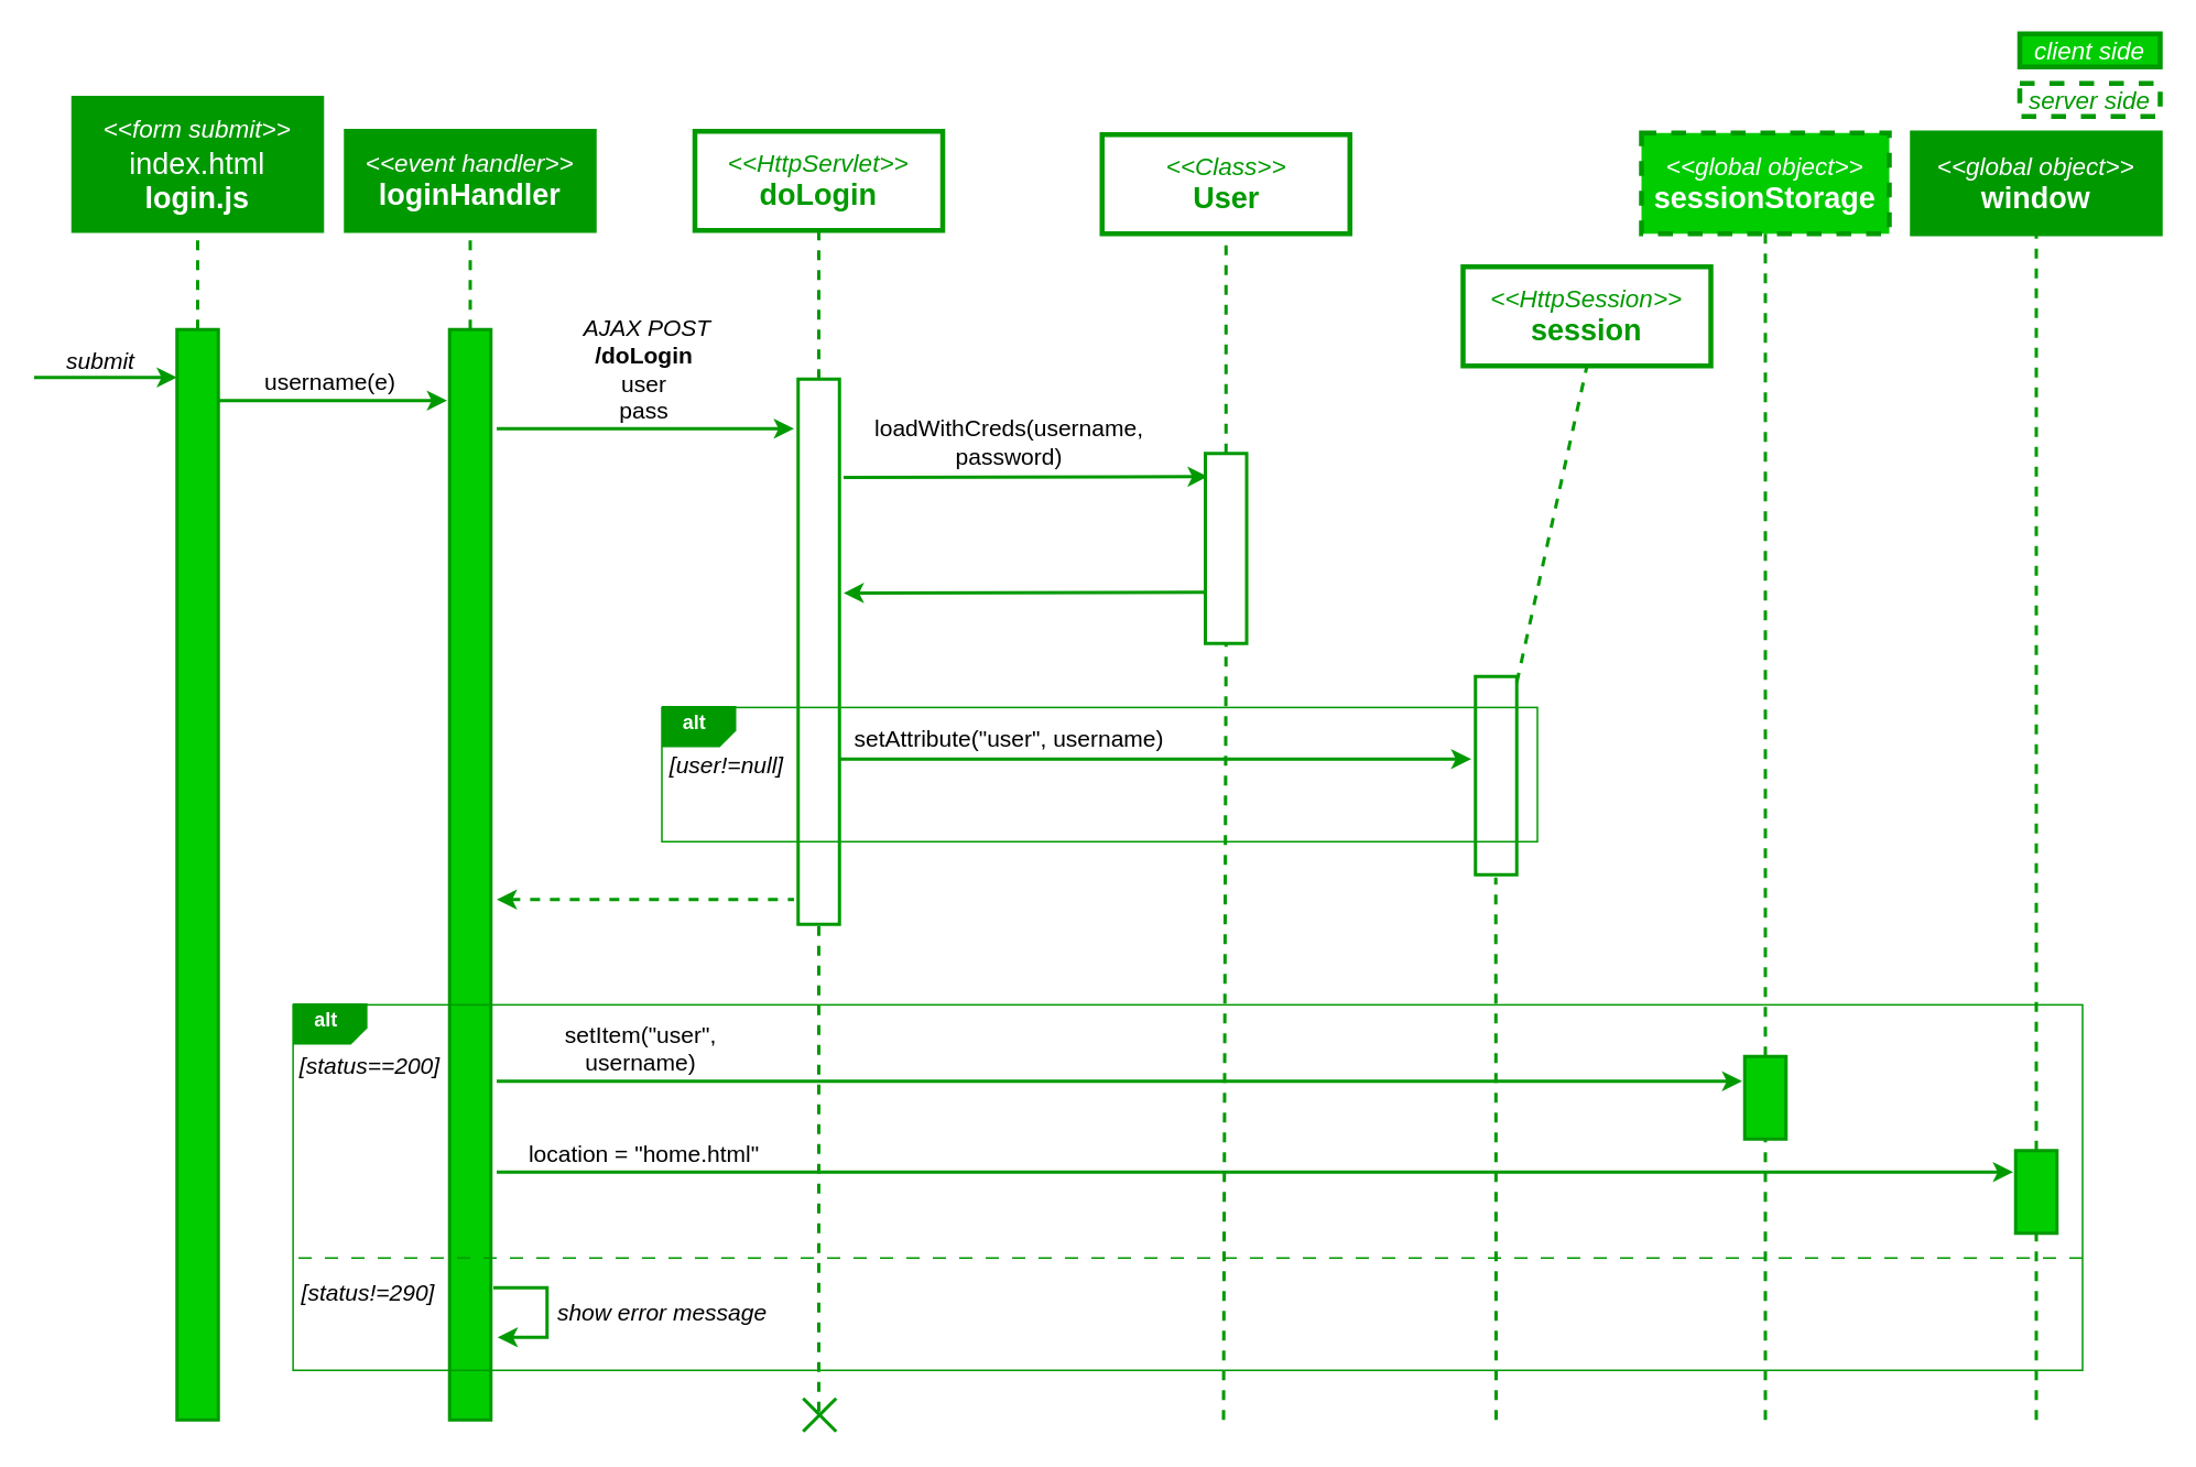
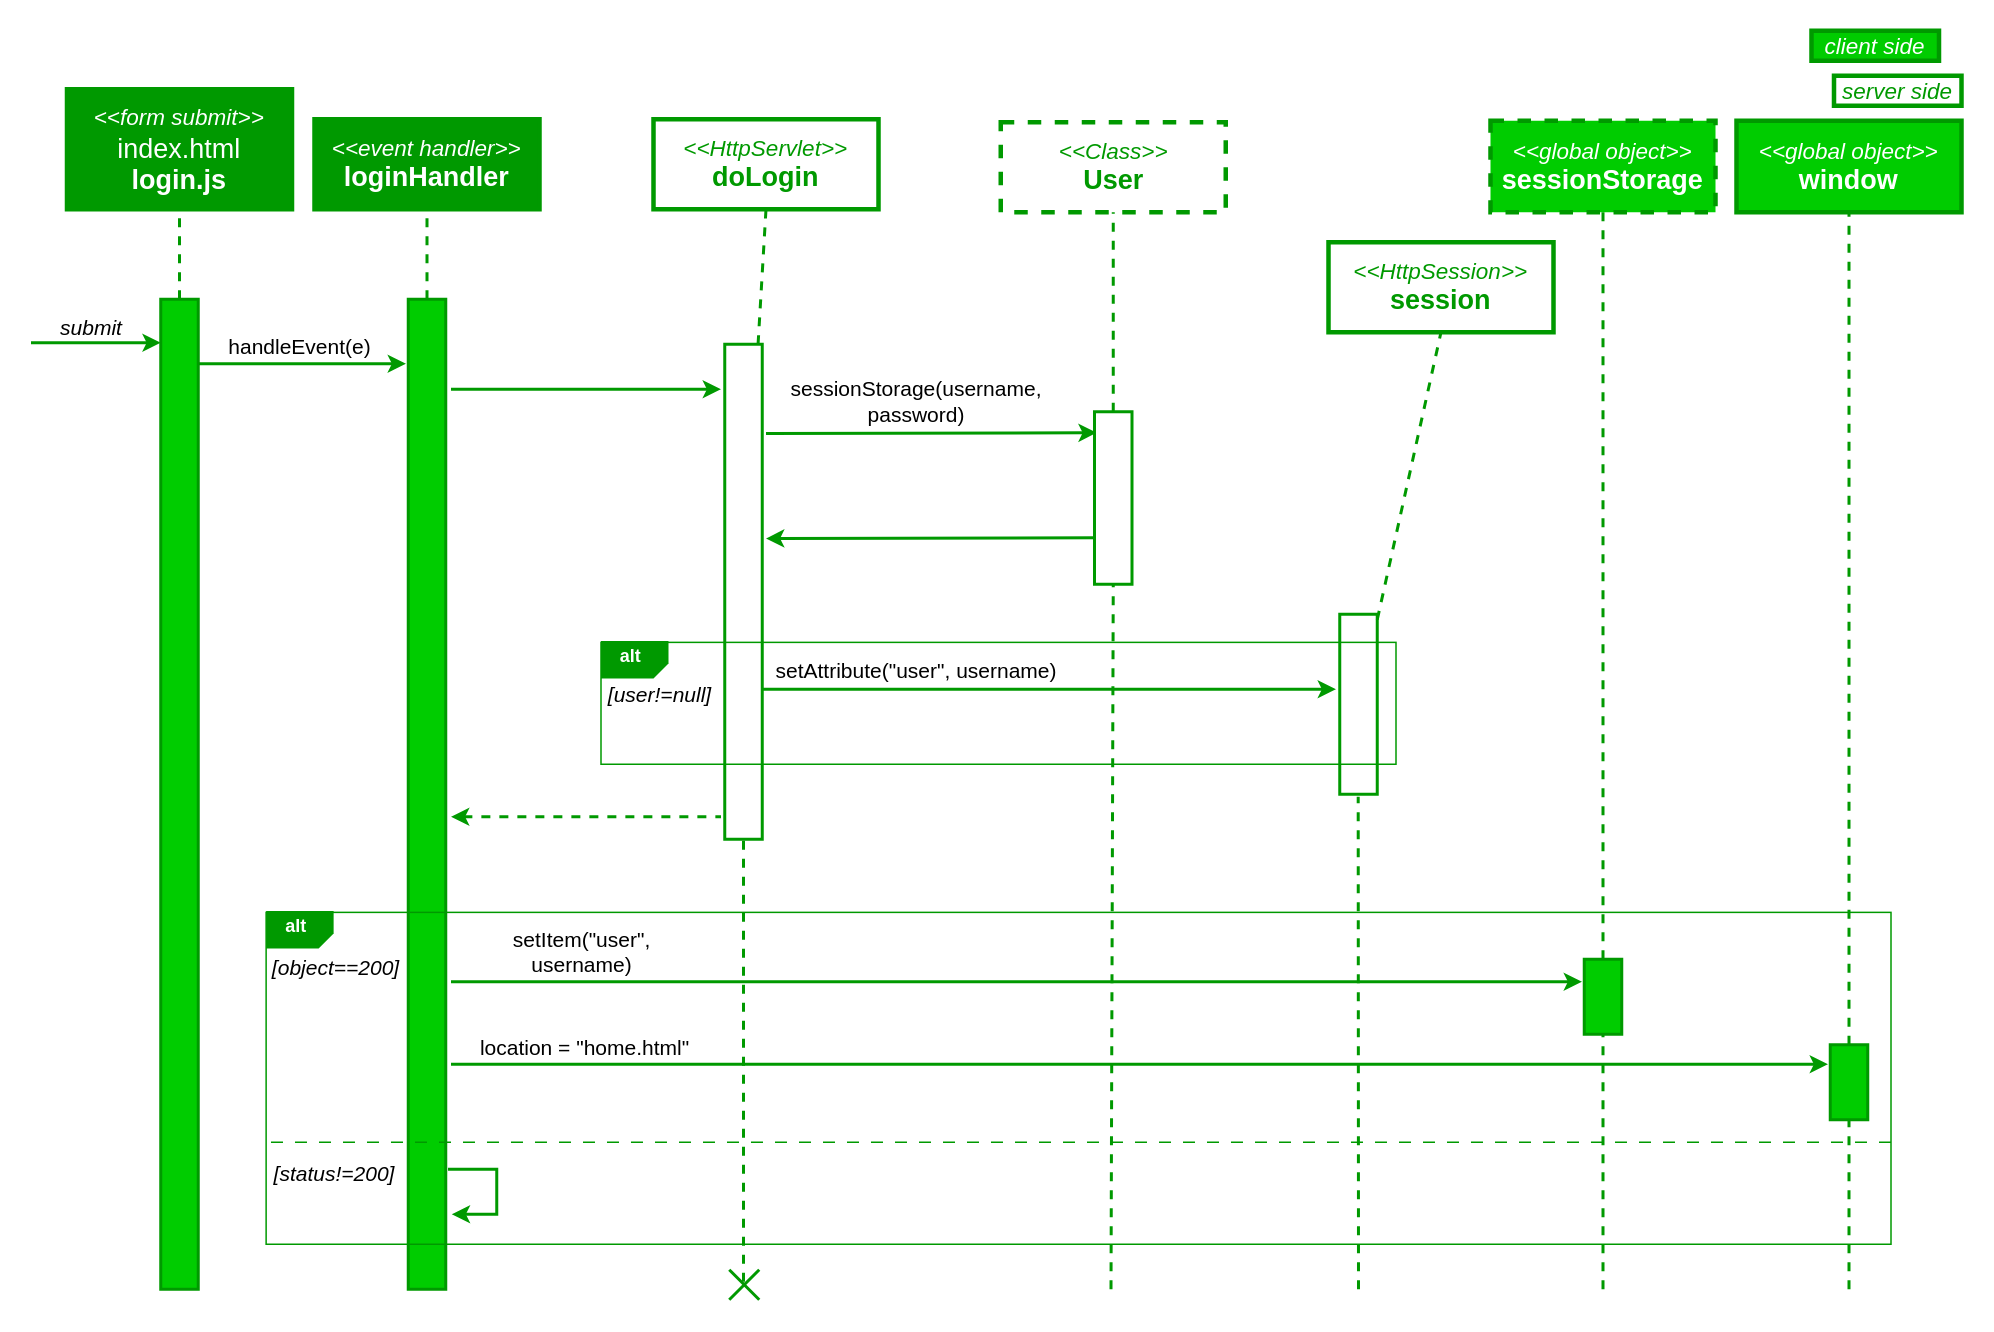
- <mxCell id="30" value="&lt;font color=&quot;#ffffff&quot;&gt;&lt;span style=&quot;font-size: 15px;&quot;&gt;&lt;i&gt;client side&lt;/i&gt;&lt;/span&gt;&lt;/font&gt;" style="rounded=0;whiteSpace=wrap;html=1;strokeWidth=3;fillColor=#00CC00;strokeColor=#009900;" parent="1" vertex="1"><mxGeometry x="1222" y="20" width="85" height="20" as="geometry" /></mxCell>
+ <mxCell id="30" value="&lt;font color=&quot;#ffffff&quot;&gt;&lt;span style=&quot;font-size: 15px;&quot;&gt;&lt;i&gt;client side&lt;/i&gt;&lt;/span&gt;&lt;/font&gt;" style="rounded=0;whiteSpace=wrap;html=1;strokeWidth=3;fillColor=#00CC00;strokeColor=#009900;" parent="1" vertex="1"><mxGeometry x="1207" y="20" width="85" height="20" as="geometry" /></mxCell>
- <mxCell id="29" value="&lt;font color=&quot;#009900&quot; style=&quot;&quot;&gt;&lt;span style=&quot;font-size: 15px;&quot;&gt;&lt;i&gt;server side&lt;/i&gt;&lt;/span&gt;&lt;br&gt;&lt;/font&gt;" style="rounded=0;whiteSpace=wrap;html=1;strokeWidth=3;fillColor=default;strokeColor=#009900;dashed=1;" parent="1" vertex="1"><mxGeometry x="1222" y="50" width="85" height="20" as="geometry" /></mxCell>
+ <mxCell id="29" value="&lt;font color=&quot;#009900&quot; style=&quot;&quot;&gt;&lt;span style=&quot;font-size: 15px;&quot;&gt;&lt;i&gt;server side&lt;/i&gt;&lt;/span&gt;&lt;br&gt;&lt;/font&gt;" style="rounded=0;whiteSpace=wrap;html=1;strokeWidth=3;fillColor=default;strokeColor=#009900;" parent="1" vertex="1"><mxGeometry x="1222" y="50" width="85" height="20" as="geometry" /></mxCell>
- <mxCell id="8" value="&lt;i style=&quot;border-color: var(--border-color); color: rgb(0, 153, 0);&quot;&gt;&lt;font style=&quot;border-color: var(--border-color); font-size: 15px;&quot;&gt;&amp;lt;&amp;lt;HttpServlet&amp;gt;&amp;gt;&lt;/font&gt;&lt;/i&gt;&lt;font color=&quot;#009900&quot; style=&quot;&quot;&gt;&lt;b style=&quot;&quot;&gt;&lt;br&gt;&lt;font style=&quot;font-size: 18px;&quot;&gt;doLogin&lt;/font&gt;&lt;br&gt;&lt;/b&gt;&lt;/font&gt;" style="rounded=0;whiteSpace=wrap;html=1;strokeWidth=3;fillColor=default;strokeColor=#009900;" parent="1" vertex="1"><mxGeometry x="420" y="79" width="150" height="60" as="geometry" /></mxCell>
+ <mxCell id="8" value="&lt;i style=&quot;border-color: var(--border-color); color: rgb(0, 153, 0);&quot;&gt;&lt;font style=&quot;border-color: var(--border-color); font-size: 15px;&quot;&gt;&amp;lt;&amp;lt;HttpServlet&amp;gt;&amp;gt;&lt;/font&gt;&lt;/i&gt;&lt;font color=&quot;#009900&quot; style=&quot;&quot;&gt;&lt;b style=&quot;&quot;&gt;&lt;br&gt;&lt;font style=&quot;font-size: 18px;&quot;&gt;doLogin&lt;/font&gt;&lt;br&gt;&lt;/b&gt;&lt;/font&gt;" style="rounded=0;whiteSpace=wrap;html=1;strokeWidth=3;fillColor=default;strokeColor=#009900;" parent="1" vertex="1"><mxGeometry x="435" y="79" width="150" height="60" as="geometry" /></mxCell>
- <mxCell id="9" value="&lt;font color=&quot;#009900&quot; style=&quot;&quot;&gt;&lt;i style=&quot;&quot;&gt;&lt;font style=&quot;font-size: 15px;&quot;&gt;&amp;lt;&amp;lt;Class&amp;gt;&amp;gt;&lt;/font&gt;&lt;/i&gt;&lt;br&gt;&lt;span style=&quot;font-size: 18px;&quot;&gt;&lt;b&gt;User&lt;/b&gt;&lt;/span&gt;&lt;br&gt;&lt;/font&gt;" style="rounded=0;whiteSpace=wrap;html=1;strokeWidth=3;fillColor=default;strokeColor=#009900;" parent="1" vertex="1"><mxGeometry x="666.5" y="81" width="150" height="60" as="geometry" /></mxCell>
+ <mxCell id="9" value="&lt;font color=&quot;#009900&quot; style=&quot;&quot;&gt;&lt;i style=&quot;&quot;&gt;&lt;font style=&quot;font-size: 15px;&quot;&gt;&amp;lt;&amp;lt;Class&amp;gt;&amp;gt;&lt;/font&gt;&lt;/i&gt;&lt;br&gt;&lt;span style=&quot;font-size: 18px;&quot;&gt;&lt;b&gt;User&lt;/b&gt;&lt;/span&gt;&lt;br&gt;&lt;/font&gt;" style="rounded=0;whiteSpace=wrap;html=1;strokeWidth=3;fillColor=default;strokeColor=#009900;dashed=1;" parent="1" vertex="1"><mxGeometry x="666.5" y="81" width="150" height="60" as="geometry" /></mxCell>
- <mxCell id="52" value="&lt;i style=&quot;border-color: var(--border-color);&quot;&gt;&lt;font color=&quot;#ffffff&quot; style=&quot;border-color: var(--border-color); font-size: 15px;&quot;&gt;&amp;lt;&amp;lt;global object&amp;gt;&amp;gt;&lt;br&gt;&lt;/font&gt;&lt;/i&gt;&lt;span style=&quot;font-size: 18px;&quot;&gt;&lt;font color=&quot;#ffffff&quot;&gt;&lt;b&gt;window&lt;/b&gt;&lt;/font&gt;&lt;br&gt;&lt;/span&gt;" style="rounded=0;whiteSpace=wrap;html=1;strokeWidth=3;fillColor=#009900;strokeColor=#009900;" parent="1" vertex="1"><mxGeometry x="1157" y="80" width="150" height="61" as="geometry" /></mxCell>
+ <mxCell id="52" value="&lt;i style=&quot;border-color: var(--border-color);&quot;&gt;&lt;font color=&quot;#ffffff&quot; style=&quot;border-color: var(--border-color); font-size: 15px;&quot;&gt;&amp;lt;&amp;lt;global object&amp;gt;&amp;gt;&lt;br&gt;&lt;/font&gt;&lt;/i&gt;&lt;span style=&quot;font-size: 18px;&quot;&gt;&lt;font color=&quot;#ffffff&quot;&gt;&lt;b&gt;window&lt;/b&gt;&lt;/font&gt;&lt;br&gt;&lt;/span&gt;" style="rounded=0;whiteSpace=wrap;html=1;strokeWidth=3;fillColor=#00CC00;strokeColor=#009900;" parent="1" vertex="1"><mxGeometry x="1157" y="80" width="150" height="61" as="geometry" /></mxCell>
- <mxCell id="17" value="&lt;font style=&quot;font-size: 14px;&quot;&gt;&lt;i&gt;&amp;nbsp;AJAX POST&lt;/i&gt;&lt;br&gt;&lt;b&gt;/doLogin&lt;br&gt;&lt;/b&gt;user&lt;br&gt;pass&lt;br&gt;&lt;/font&gt;" style="text;html=1;align=center;verticalAlign=middle;resizable=0;points=[];autosize=1;strokeColor=none;fillColor=none;" parent="1" vertex="1"><mxGeometry x="338.5" y="183" width="100" height="80" as="geometry" /></mxCell>
- <mxCell id="28" value="&lt;span style=&quot;font-size: 14px;&quot;&gt;username(e)&lt;/span&gt;" style="text;html=1;align=center;verticalAlign=middle;resizable=0;points=[];autosize=1;strokeColor=none;fillColor=none;" parent="1" vertex="1"><mxGeometry x="139" y="216" width="120" height="30" as="geometry" /></mxCell>
+ <mxCell id="28" value="&lt;span style=&quot;font-size: 14px;&quot;&gt;handleEvent(e)&lt;/span&gt;" style="text;html=1;align=center;verticalAlign=middle;resizable=0;points=[];autosize=1;strokeColor=none;fillColor=none;" parent="1" vertex="1"><mxGeometry x="139" y="216" width="120" height="30" as="geometry" /></mxCell>
- <mxCell id="46" value="&lt;font style=&quot;font-size: 14px;&quot;&gt;loadWithCreds(username,&lt;br&gt;password)&lt;/font&gt;" style="text;html=1;align=center;verticalAlign=middle;resizable=0;points=[];autosize=1;strokeColor=none;fillColor=none;" parent="1" vertex="1"><mxGeometry x="515" y="241.5" width="190" height="50" as="geometry" /></mxCell>
+ <mxCell id="46" value="&lt;font style=&quot;font-size: 14px;&quot;&gt;sessionStorage(username,&lt;br&gt;password)&lt;/font&gt;" style="text;html=1;align=center;verticalAlign=middle;resizable=0;points=[];autosize=1;strokeColor=none;fillColor=none;" parent="1" vertex="1"><mxGeometry x="515" y="241.5" width="190" height="50" as="geometry" /></mxCell>
- <mxCell id="60" value="&lt;font style=&quot;&quot;&gt;&lt;i style=&quot;&quot;&gt;&lt;font style=&quot;font-size: 14px;&quot;&gt;[status==200]&lt;/font&gt;&lt;/i&gt;&lt;br&gt;&lt;/font&gt;" style="text;html=1;align=center;verticalAlign=middle;resizable=0;points=[];autosize=1;strokeColor=none;fillColor=none;" parent="1" vertex="1"><mxGeometry x="168" y="629.75" width="110" height="30" as="geometry" /></mxCell>
+ <mxCell id="60" value="&lt;font style=&quot;&quot;&gt;&lt;i style=&quot;&quot;&gt;&lt;font style=&quot;font-size: 14px;&quot;&gt;[object==200]&lt;/font&gt;&lt;/i&gt;&lt;br&gt;&lt;/font&gt;" style="text;html=1;align=center;verticalAlign=middle;resizable=0;points=[];autosize=1;strokeColor=none;fillColor=none;" parent="1" vertex="1"><mxGeometry x="168" y="629.75" width="110" height="30" as="geometry" /></mxCell>
- <mxCell id="62" value="&lt;font style=&quot;&quot;&gt;&lt;i style=&quot;&quot;&gt;&lt;font style=&quot;font-size: 14px;&quot;&gt;[status!=290]&lt;/font&gt;&lt;/i&gt;&lt;br&gt;&lt;/font&gt;" style="text;html=1;align=center;verticalAlign=middle;resizable=0;points=[];autosize=1;strokeColor=none;fillColor=none;" parent="1" vertex="1"><mxGeometry x="171.5" y="767" width="100" height="30" as="geometry" /></mxCell>
+ <mxCell id="62" value="&lt;font style=&quot;&quot;&gt;&lt;i style=&quot;&quot;&gt;&lt;font style=&quot;font-size: 14px;&quot;&gt;[status!=200]&lt;/font&gt;&lt;/i&gt;&lt;br&gt;&lt;/font&gt;" style="text;html=1;align=center;verticalAlign=middle;resizable=0;points=[];autosize=1;strokeColor=none;fillColor=none;" parent="1" vertex="1"><mxGeometry x="171.5" y="767" width="100" height="30" as="geometry" /></mxCell>
- <mxCell id="33" value="&lt;font style=&quot;&quot;&gt;&lt;span style=&quot;font-size: 14px;&quot;&gt;&lt;i&gt;show error message&lt;/i&gt;&lt;/span&gt;&lt;br&gt;&lt;/font&gt;" style="text;html=1;align=center;verticalAlign=middle;resizable=0;points=[];autosize=1;strokeColor=none;fillColor=none;" parent="1" vertex="1"><mxGeometry x="325" y="779" width="150" height="30" as="geometry" /></mxCell>
